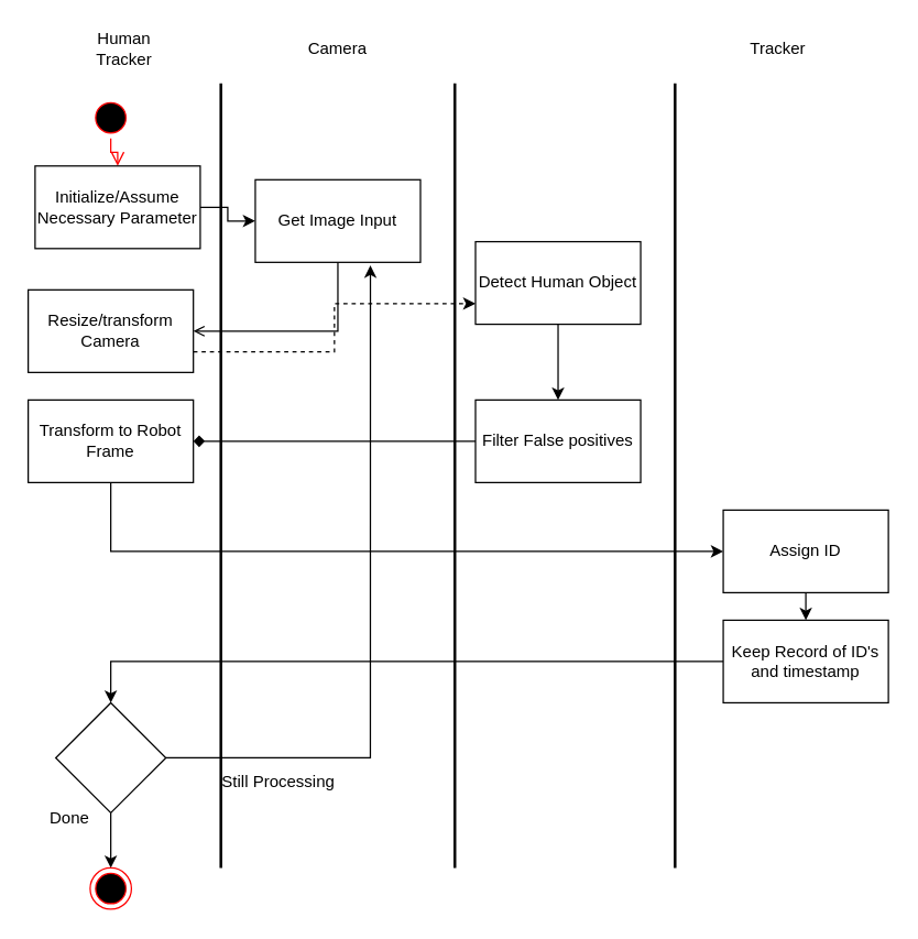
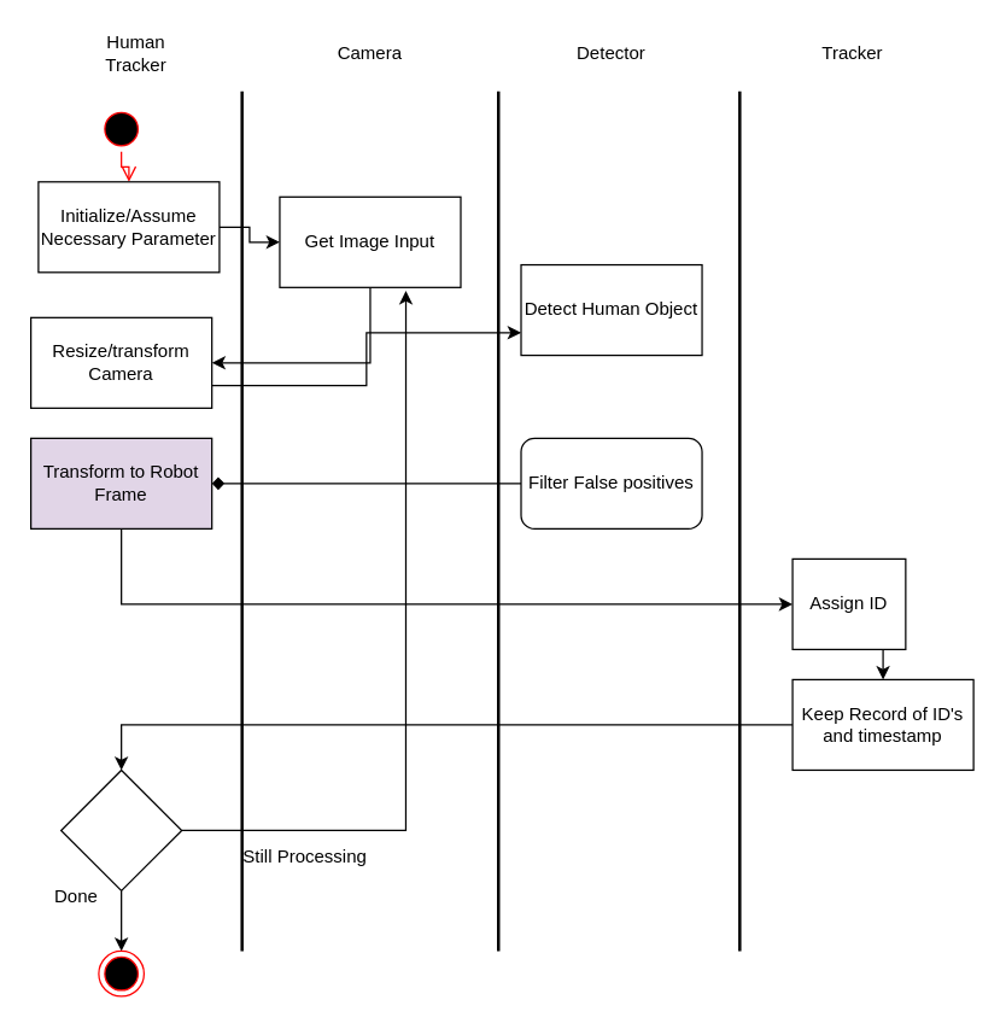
+ <mxCell id="9" value="Detector" style="text;html=1;strokeColor=none;fillColor=none;align=center;verticalAlign=middle;whiteSpace=wrap;rounded=0;" vertex="1" parent="1"><mxGeometry x="375" y="20" width="60" height="30" as="geometry" /></mxCell>
- <mxCell id="13" style="edgeStyle=orthogonalEdgeStyle;rounded=0;orthogonalLoop=1;jettySize=auto;html=1;exitX=0.5;exitY=1;exitDx=0;exitDy=0;entryX=1;entryY=0.5;entryDx=0;entryDy=0;endArrow=open;" edge="1" parent="1" source="14" target="16"><mxGeometry relative="1" as="geometry" /></mxCell>
+ <mxCell id="13" style="edgeStyle=orthogonalEdgeStyle;rounded=0;orthogonalLoop=1;jettySize=auto;html=1;exitX=0.5;exitY=1;exitDx=0;exitDy=0;entryX=1;entryY=0.5;entryDx=0;entryDy=0;" edge="1" parent="1" source="14" target="16"><mxGeometry relative="1" as="geometry" /></mxCell>
- <mxCell id="15" style="edgeStyle=orthogonalEdgeStyle;rounded=0;orthogonalLoop=1;jettySize=auto;html=1;exitX=1;exitY=0.75;exitDx=0;exitDy=0;entryX=0;entryY=0.75;entryDx=0;entryDy=0;dashed=1;" edge="1" parent="1" source="16" target="18"><mxGeometry relative="1" as="geometry" /></mxCell>
+ <mxCell id="15" style="edgeStyle=orthogonalEdgeStyle;rounded=0;orthogonalLoop=1;jettySize=auto;html=1;exitX=1;exitY=0.75;exitDx=0;exitDy=0;entryX=0;entryY=0.75;entryDx=0;entryDy=0;" edge="1" parent="1" source="16" target="18"><mxGeometry relative="1" as="geometry" /></mxCell>
- <mxCell id="17" style="edgeStyle=orthogonalEdgeStyle;rounded=0;orthogonalLoop=1;jettySize=auto;html=1;exitX=0.5;exitY=1;exitDx=0;exitDy=0;entryX=0.5;entryY=0;entryDx=0;entryDy=0;" edge="1" parent="1" source="18" target="20"><mxGeometry relative="1" as="geometry" /></mxCell>
- <mxCell id="22" value="Transform to Robot Frame" style="rounded=0;whiteSpace=wrap;html=1;" vertex="1" parent="1"><mxGeometry x="20" y="290" width="120" height="60" as="geometry" /></mxCell>
+ <mxCell id="22" value="Transform to Robot Frame" style="rounded=0;whiteSpace=wrap;html=1;fillColor=#e1d5e7;" vertex="1" parent="1"><mxGeometry x="20" y="290" width="120" height="60" as="geometry" /></mxCell>
- <mxCell id="20" value="Filter False positives" style="rounded=0;whiteSpace=wrap;html=1;" vertex="1" parent="1"><mxGeometry x="345" y="290" width="120" height="60" as="geometry" /></mxCell>
+ <mxCell id="20" value="Filter False positives" style="whiteSpace=wrap;html=1;rounded=1;" vertex="1" parent="1"><mxGeometry x="345" y="290" width="120" height="60" as="geometry" /></mxCell>
- <mxCell id="24" value="Assign ID" style="rounded=0;whiteSpace=wrap;html=1;" vertex="1" parent="1"><mxGeometry x="525" y="370" width="120" height="60" as="geometry" /></mxCell>
+ <mxCell id="24" value="Assign ID" style="rounded=0;whiteSpace=wrap;html=1;" vertex="1" parent="1"><mxGeometry x="525" y="370" width="75" height="60" as="geometry" /></mxCell>
